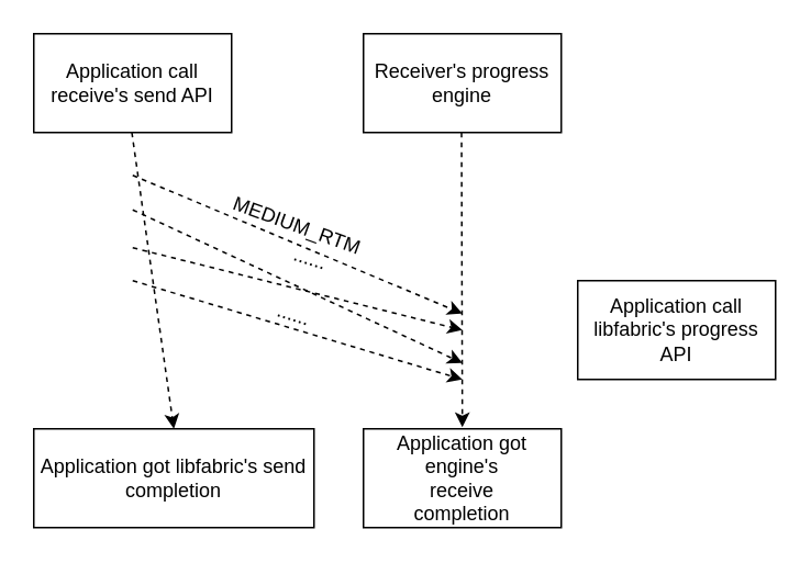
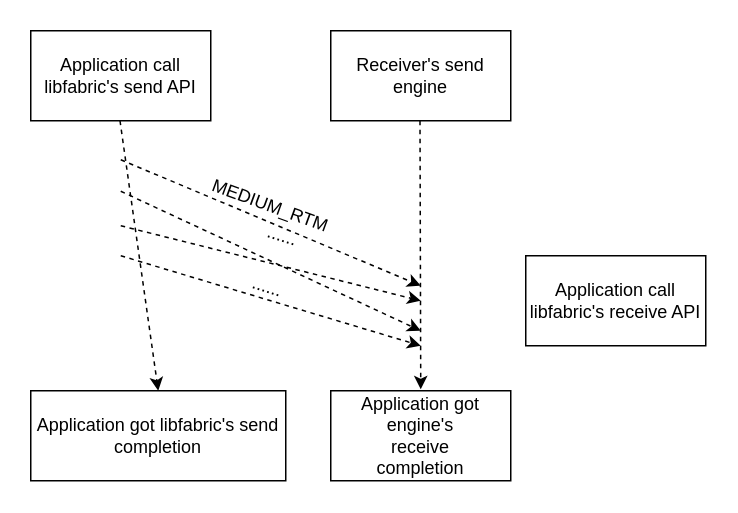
- <mxCell id="2" value="Application call receive's send API" style="rounded=0;whiteSpace=wrap;html=1;" parent="1" vertex="1"><mxGeometry x="20" y="20" width="120" height="60" as="geometry" /></mxCell>
+ <mxCell id="2" value="Application call libfabric's send API" style="rounded=0;whiteSpace=wrap;html=1;" parent="1" vertex="1"><mxGeometry x="20" y="20" width="120" height="60" as="geometry" /></mxCell>
- <mxCell id="3" value="Receiver's progress engine" style="rounded=0;whiteSpace=wrap;html=1;" parent="1" vertex="1"><mxGeometry x="220" y="20" width="120" height="60" as="geometry" /></mxCell>
+ <mxCell id="3" value="Receiver's send engine" style="rounded=0;whiteSpace=wrap;html=1;" parent="1" vertex="1"><mxGeometry x="220" y="20" width="120" height="60" as="geometry" /></mxCell>
- <mxCell id="14" value="Application call libfabric's progress API" style="rounded=0;whiteSpace=wrap;html=1;" vertex="1" parent="1"><mxGeometry x="350" y="170" width="120" height="60" as="geometry" /></mxCell>
+ <mxCell id="14" value="Application call libfabric's receive API" style="rounded=0;whiteSpace=wrap;html=1;" vertex="1" parent="1"><mxGeometry x="350" y="170" width="120" height="60" as="geometry" /></mxCell>
